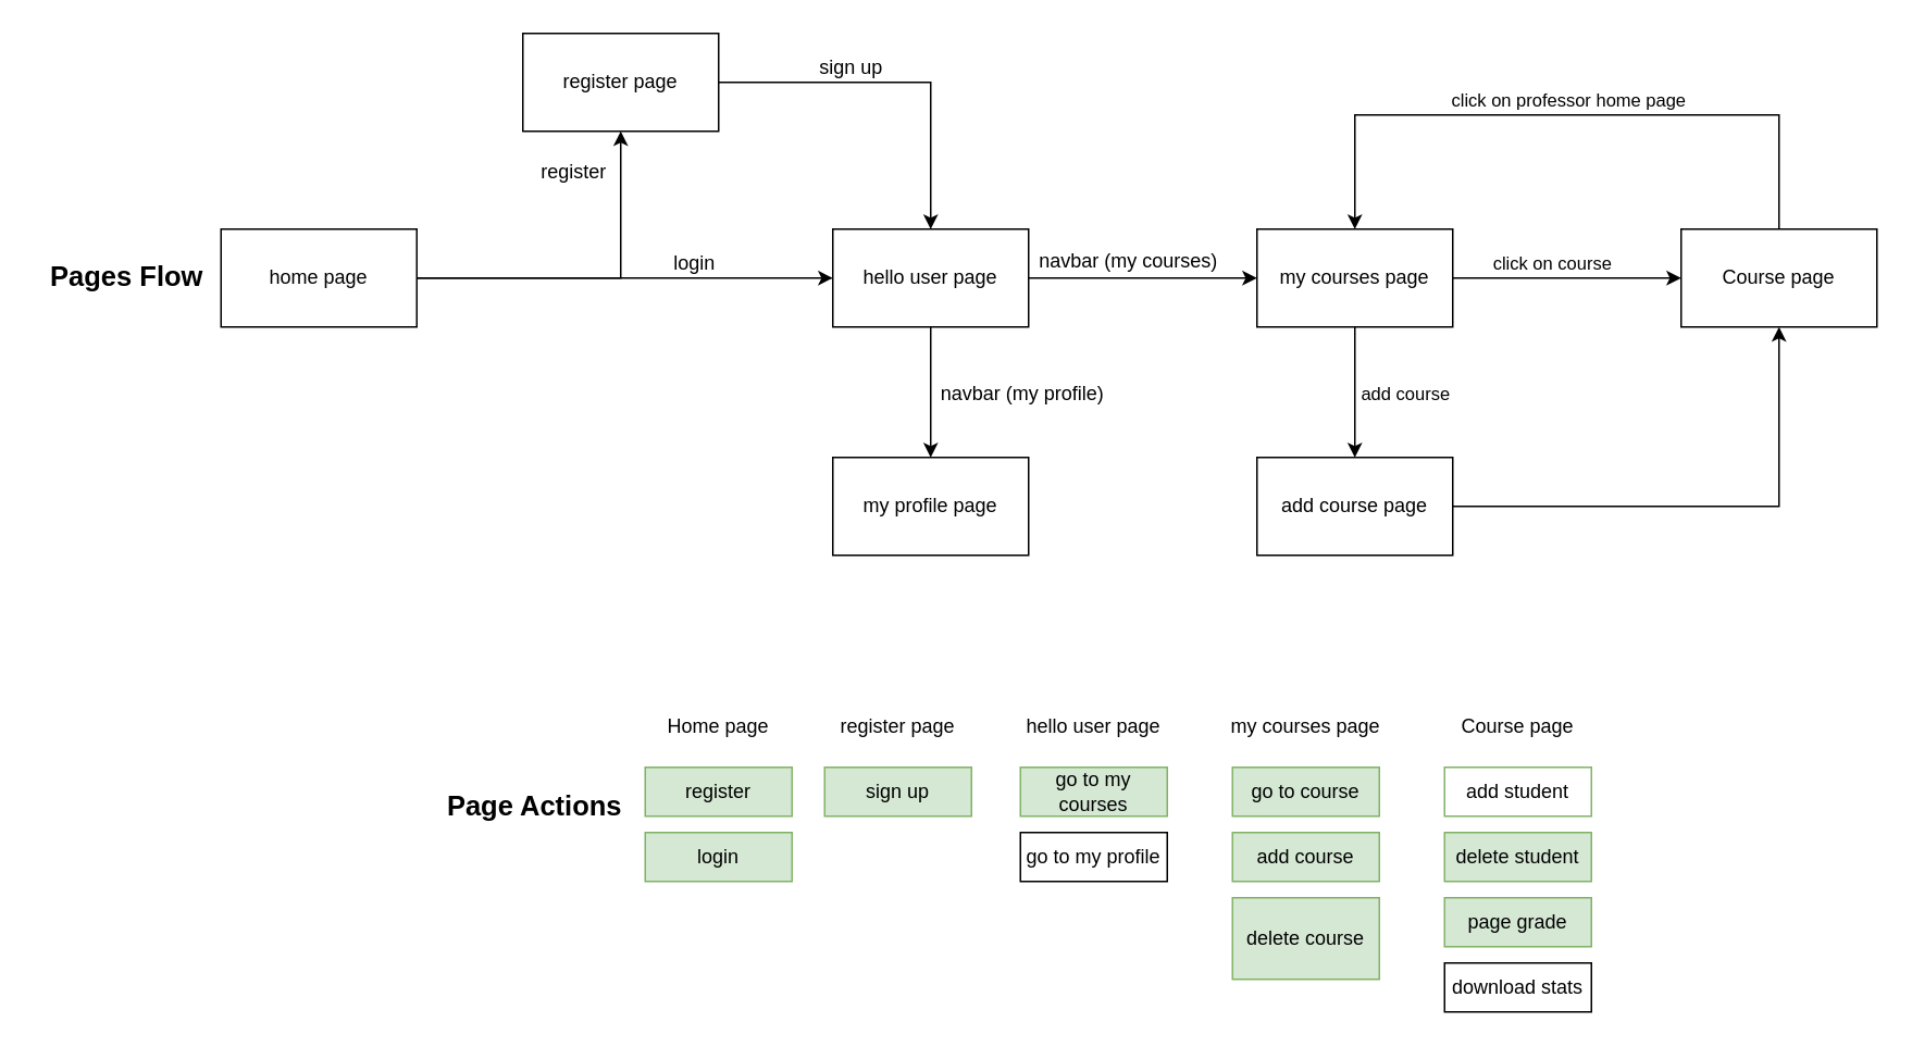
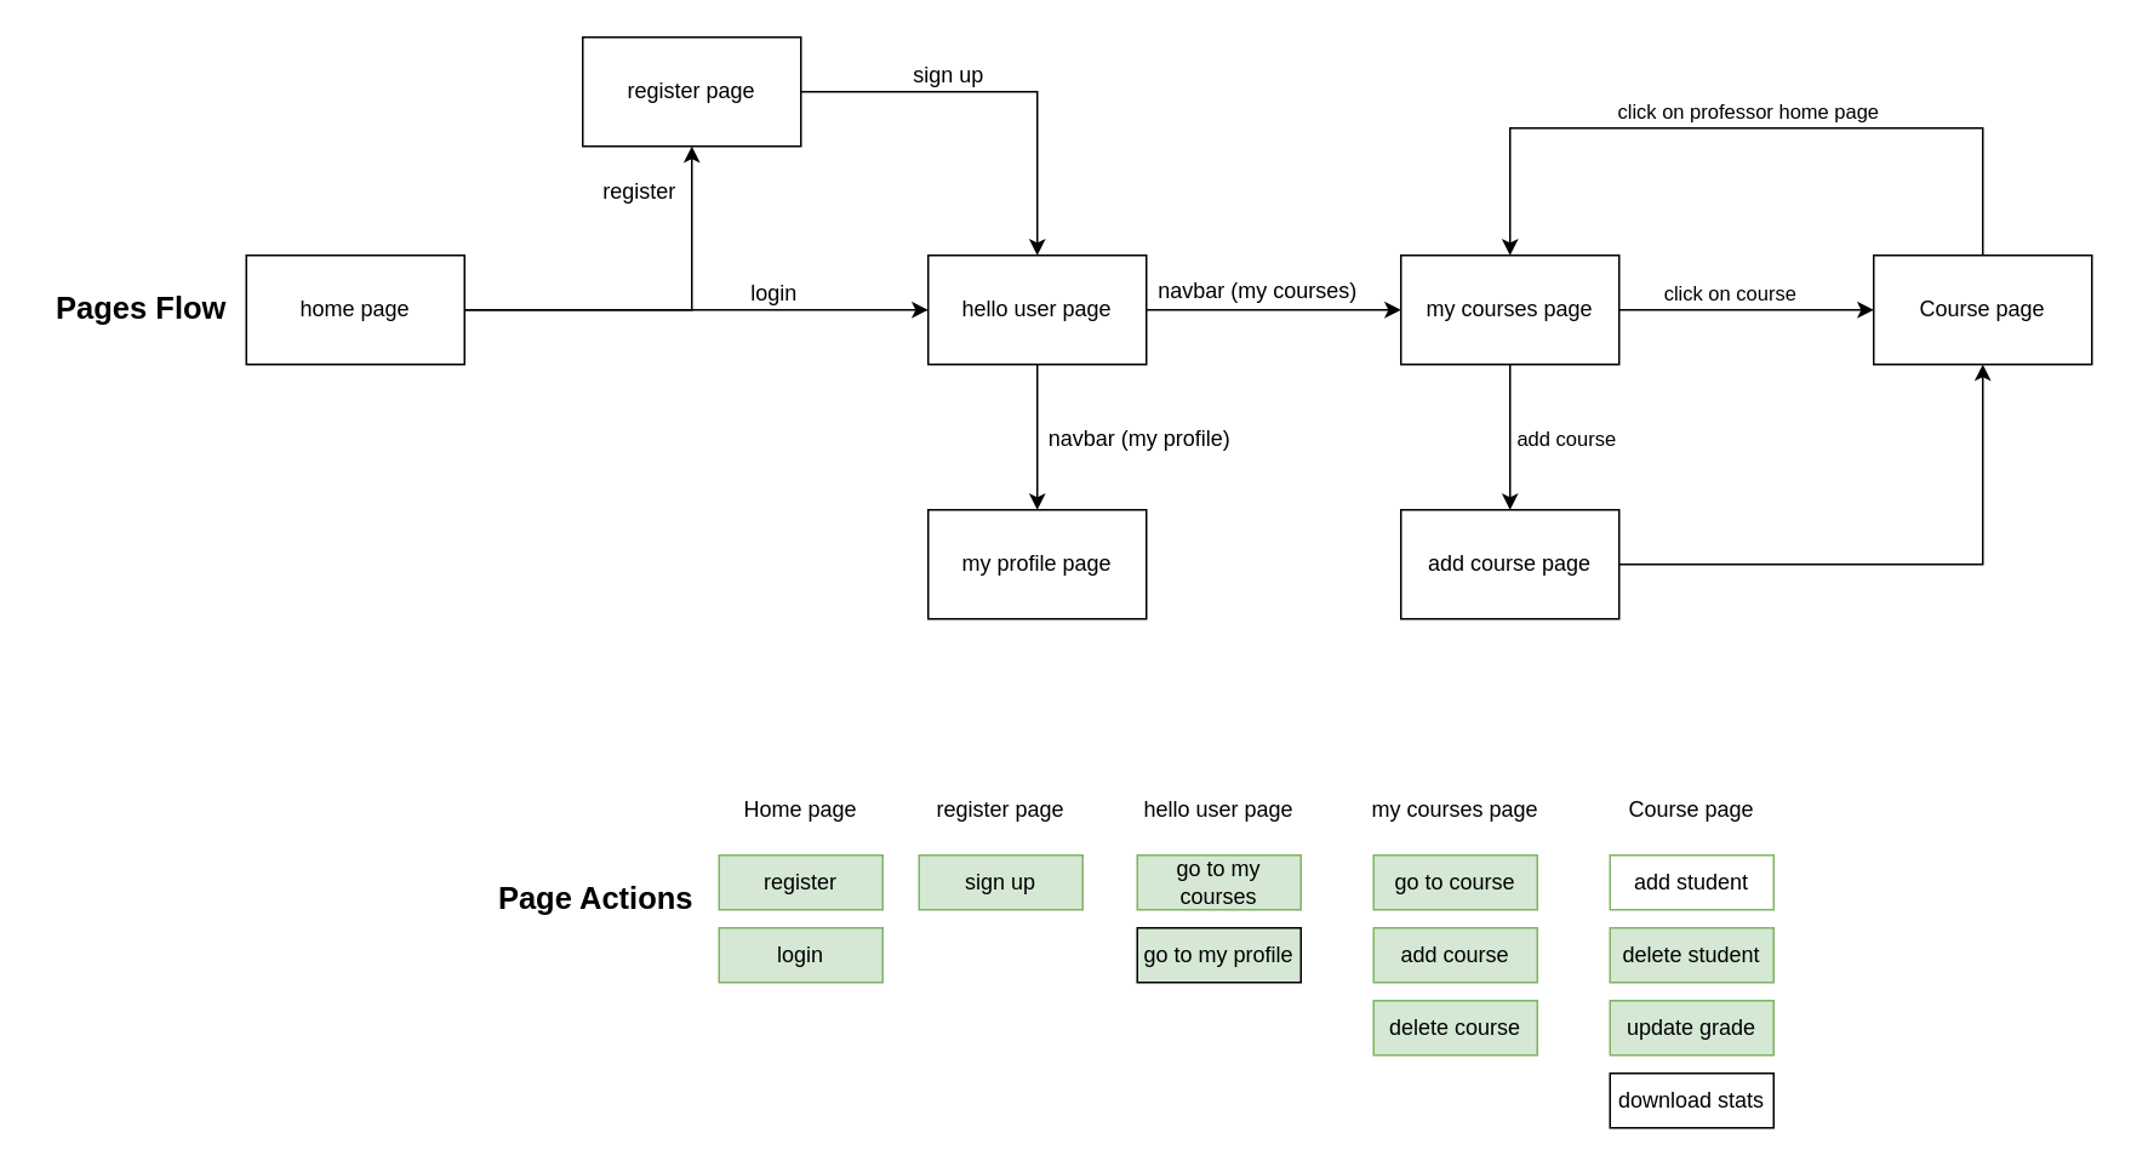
- <mxCell id="35" value="go to my profile" style="rounded=0;whiteSpace=wrap;html=1;" parent="1" vertex="1"><mxGeometry x="625" y="510" width="90" height="30" as="geometry" /></mxCell>
+ <mxCell id="35" value="go to my profile" style="rounded=0;whiteSpace=wrap;html=1;fillColor=#d5e8d4;" parent="1" vertex="1"><mxGeometry x="625" y="510" width="90" height="30" as="geometry" /></mxCell>
- <mxCell id="22" value="page grade" style="rounded=0;whiteSpace=wrap;html=1;fillColor=#d5e8d4;strokeColor=#82b366;" parent="1" vertex="1"><mxGeometry x="885" y="550" width="90" height="30" as="geometry" /></mxCell>
+ <mxCell id="22" value="update grade" style="rounded=0;whiteSpace=wrap;html=1;fillColor=#d5e8d4;strokeColor=#82b366;" parent="1" vertex="1"><mxGeometry x="885" y="550" width="90" height="30" as="geometry" /></mxCell>
- <mxCell id="39" value="delete course" style="rounded=0;whiteSpace=wrap;html=1;fillColor=#d5e8d4;strokeColor=#82b366;" parent="1" vertex="1"><mxGeometry x="755" y="550" width="90" height="50" as="geometry" /></mxCell>
+ <mxCell id="39" value="delete course" style="rounded=0;whiteSpace=wrap;html=1;fillColor=#d5e8d4;strokeColor=#82b366;" parent="1" vertex="1"><mxGeometry x="755" y="550" width="90" height="30" as="geometry" /></mxCell>
